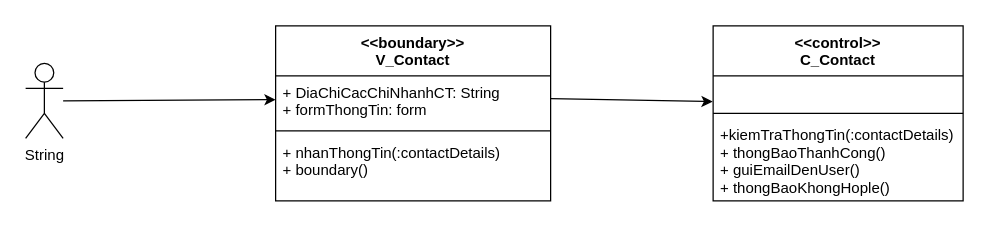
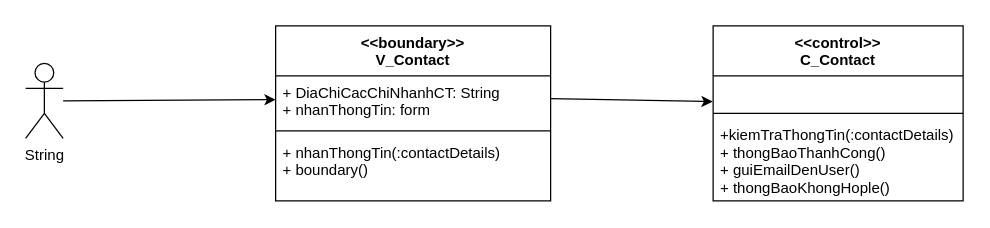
- <mxCell id="4" value="+ DiaChiCacChiNhanhCT: String&#10;+ formThongTin: form" style="text;strokeColor=none;fillColor=none;align=left;verticalAlign=top;spacingLeft=4;spacingRight=4;overflow=hidden;rotatable=0;points=[[0,0.5],[1,0.5]];portConstraint=eastwest;" parent="3" vertex="1"><mxGeometry y="40" width="220" height="40" as="geometry" /></mxCell>
+ <mxCell id="4" value="+ DiaChiCacChiNhanhCT: String&#10;+ nhanThongTin: form" style="text;strokeColor=none;fillColor=none;align=left;verticalAlign=top;spacingLeft=4;spacingRight=4;overflow=hidden;rotatable=0;points=[[0,0.5],[1,0.5]];portConstraint=eastwest;" parent="3" vertex="1"><mxGeometry y="40" width="220" height="40" as="geometry" /></mxCell>
